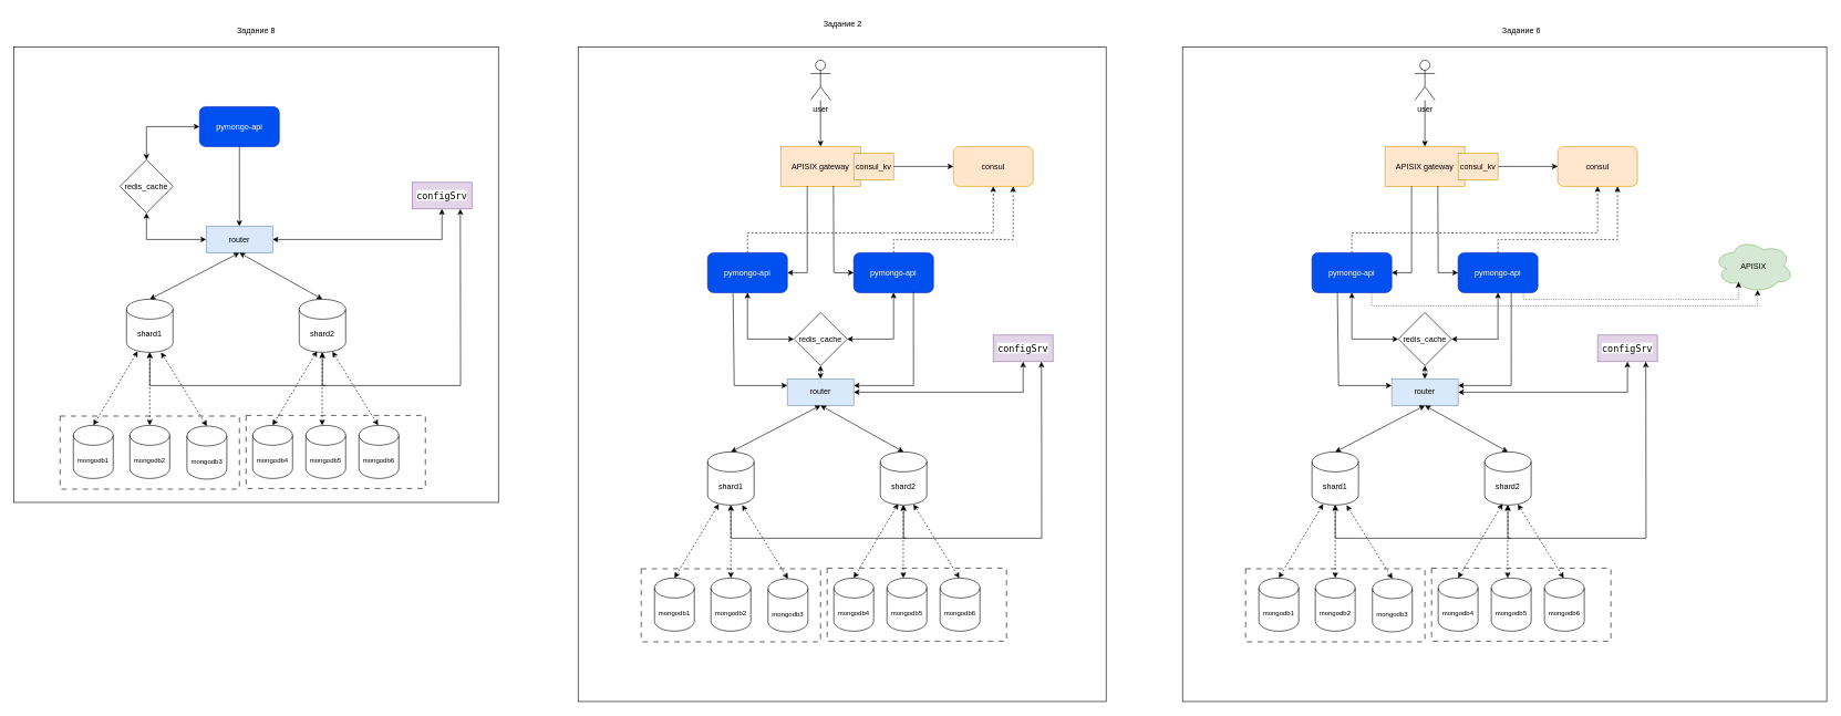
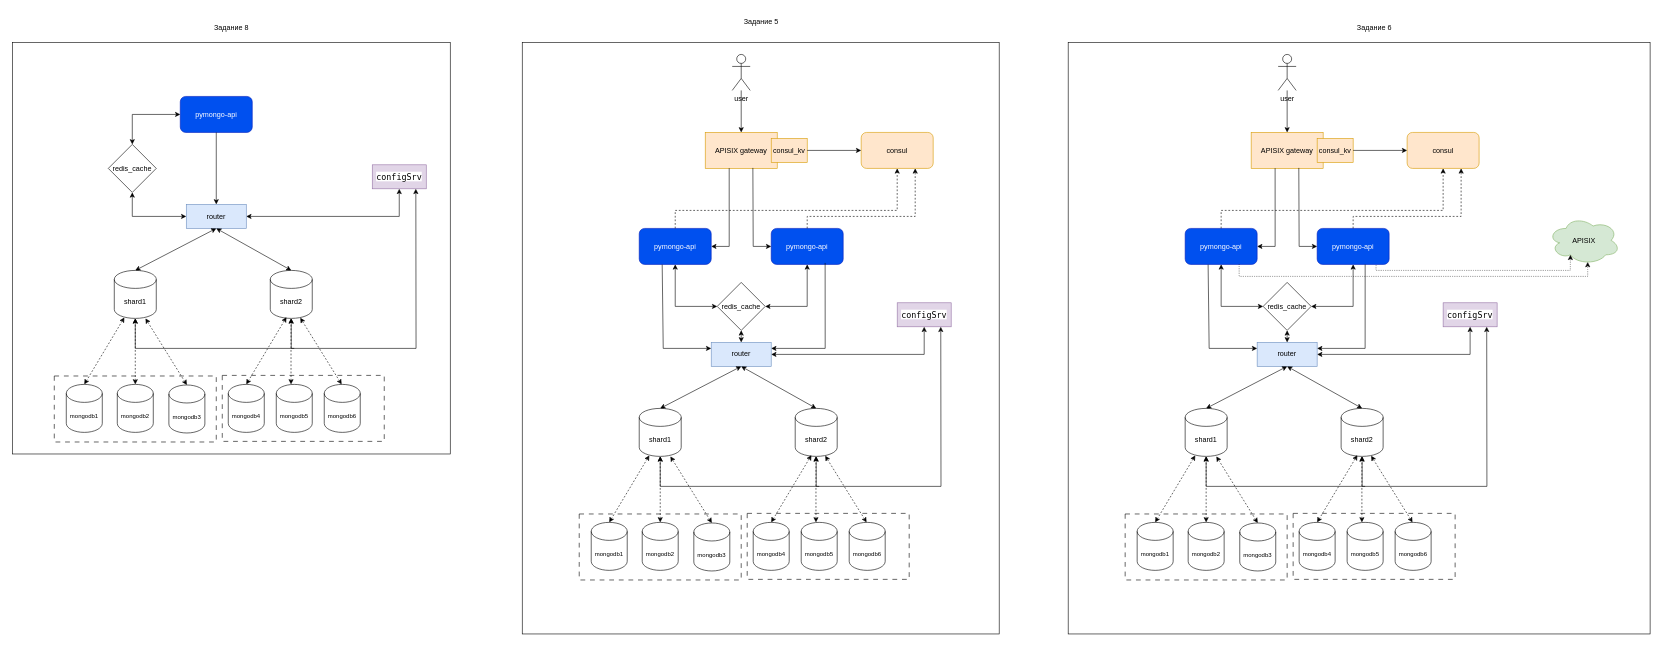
- <mxCell id="125" value="Задание 2" style="text;html=1;align=center;verticalAlign=middle;resizable=0;points=[];autosize=1;strokeColor=none;fillColor=none;" vertex="1" parent="81"><mxGeometry x="357.5" width="80" height="30" as="geometry" /></mxCell>
+ <mxCell id="125" value="Задание 5" style="text;html=1;align=center;verticalAlign=middle;resizable=0;points=[];autosize=1;strokeColor=none;fillColor=none;" vertex="1" parent="81"><mxGeometry x="357.5" width="80" height="30" as="geometry" /></mxCell>
